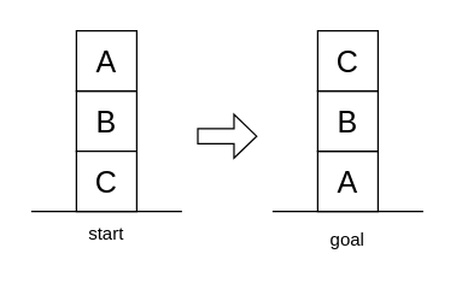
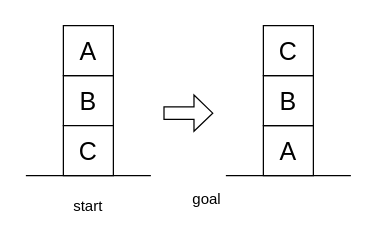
- <mxCell id="3" value="start" style="text;html=1;strokeColor=none;fillColor=none;align=center;verticalAlign=middle;whiteSpace=wrap;rounded=0;" parent="1" vertex="1"><mxGeometry x="50" y="140" width="40" height="30" as="geometry" /></mxCell>
+ <mxCell id="3" value="start" style="text;html=1;strokeColor=none;fillColor=none;align=center;verticalAlign=middle;whiteSpace=wrap;rounded=0;" parent="1" vertex="1"><mxGeometry x="50" y="150" width="40" height="30" as="geometry" /></mxCell>
- <mxCell id="4" value="&lt;font style=&quot;font-size: 12px&quot;&gt;goal&lt;/font&gt;" style="text;html=1;strokeColor=none;fillColor=none;align=center;verticalAlign=middle;whiteSpace=wrap;rounded=0;fontSize=20;" parent="1" vertex="1"><mxGeometry x="210" y="140" width="40" height="30" as="geometry" /></mxCell>
+ <mxCell id="4" value="&lt;font style=&quot;font-size: 12px&quot;&gt;goal&lt;/font&gt;" style="text;html=1;strokeColor=none;fillColor=none;align=center;verticalAlign=middle;whiteSpace=wrap;rounded=0;fontSize=20;" parent="1" vertex="1"><mxGeometry x="145" y="140" width="40" height="30" as="geometry" /></mxCell>
